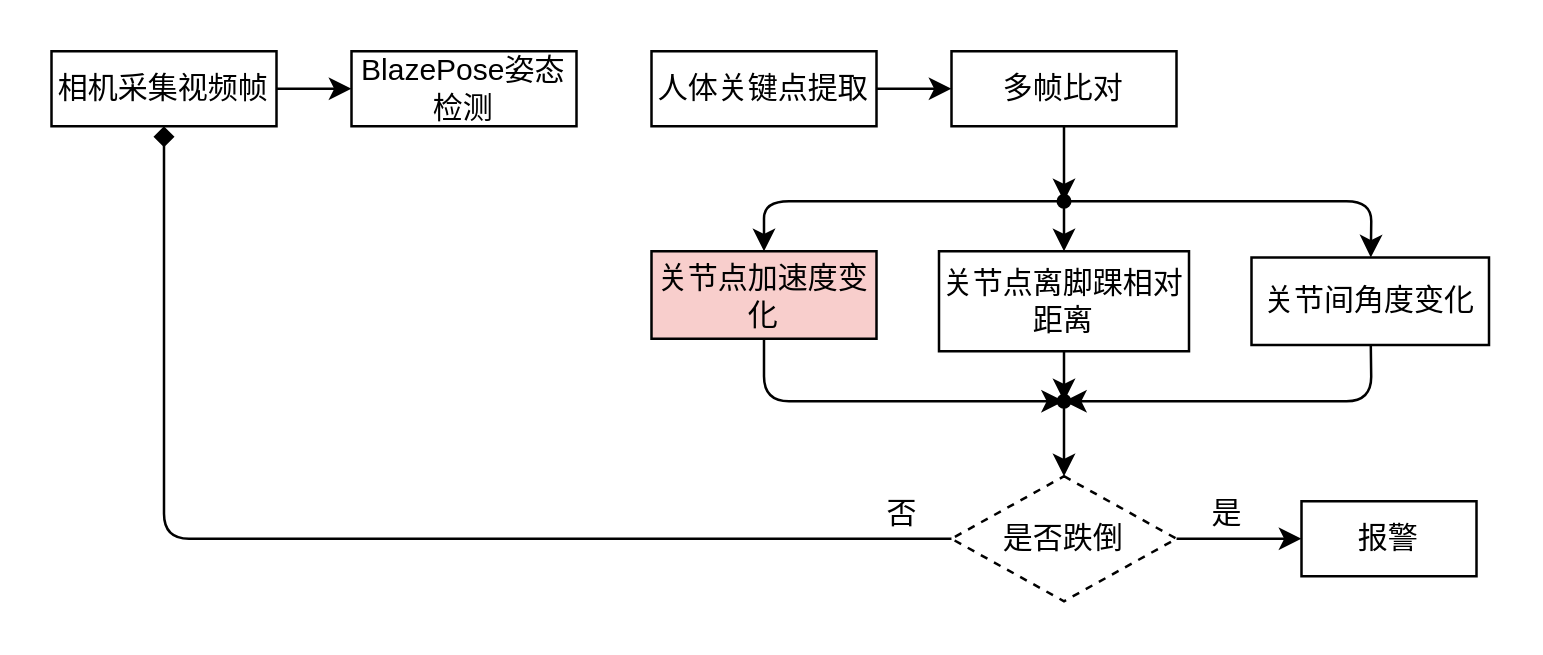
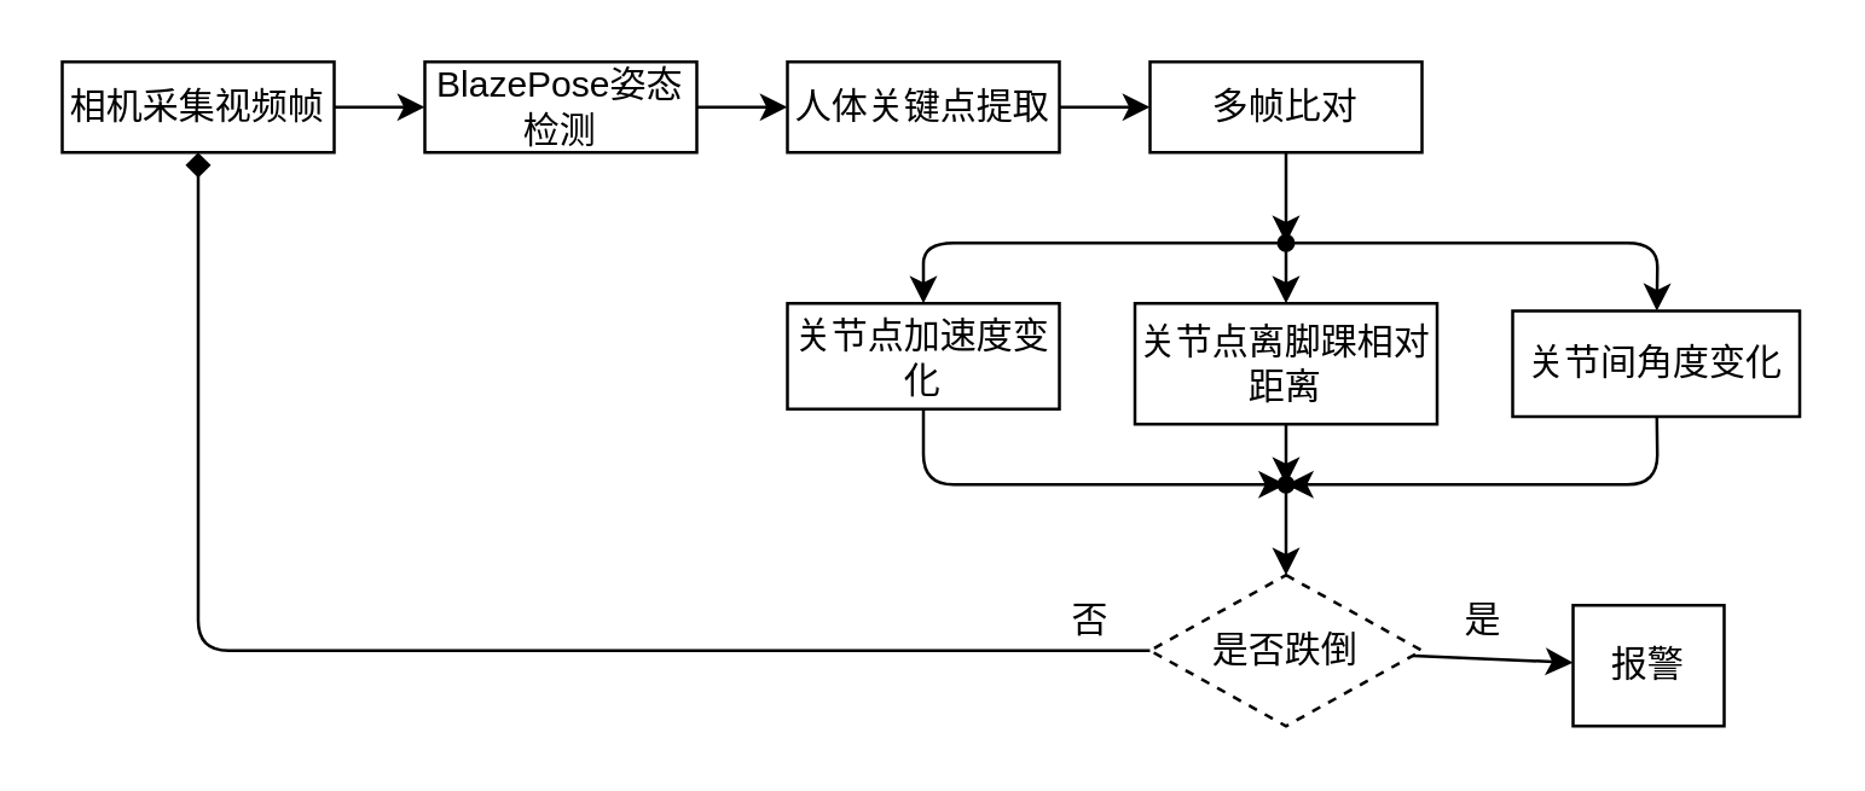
+ <mxCell id="4" value="" style="edgeStyle=none;html=1;" parent="1" source="5" target="7" edge="1"><mxGeometry relative="1" as="geometry" /></mxCell>
- <mxCell id="15" value="关节点加速度变化" style="whiteSpace=wrap;html=1;sketch=0;rounded=0;fillColor=#f8cecc;" vertex="1" parent="1"><mxGeometry x="260" y="100" width="90" height="35" as="geometry" /></mxCell>
+ <mxCell id="15" value="关节点加速度变化" style="whiteSpace=wrap;html=1;sketch=0;rounded=0;" vertex="1" parent="1"><mxGeometry x="260" y="100" width="90" height="35" as="geometry" /></mxCell>
- <mxCell id="26" value="报警" style="whiteSpace=wrap;html=1;" vertex="1" parent="1"><mxGeometry x="520" y="200" width="70" height="30" as="geometry" /></mxCell>
+ <mxCell id="26" value="报警" style="whiteSpace=wrap;html=1;" vertex="1" parent="1"><mxGeometry x="520" y="200" width="50" height="40" as="geometry" /></mxCell>
